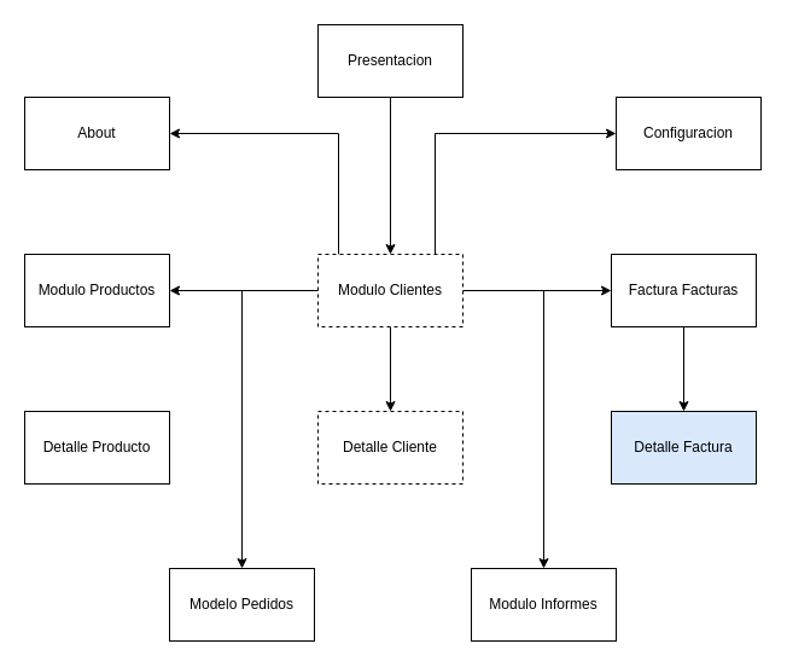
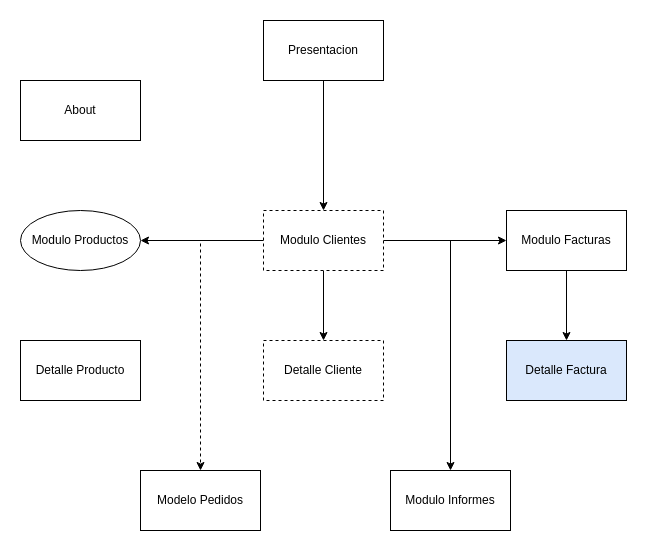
- <mxCell id="5" style="edgeStyle=orthogonalEdgeStyle;rounded=0;orthogonalLoop=1;jettySize=auto;html=1;entryX=1;entryY=0.5;entryDx=0;entryDy=0;" edge="1" parent="1" source="9" target="13"><mxGeometry relative="1" as="geometry"><Array as="points"><mxPoint x="280" y="110" /></Array></mxGeometry></mxCell>
- <mxCell id="4" style="edgeStyle=orthogonalEdgeStyle;rounded=0;orthogonalLoop=1;jettySize=auto;html=1;entryX=0;entryY=0.5;entryDx=0;entryDy=0;" edge="1" parent="1" source="9" target="14"><mxGeometry relative="1" as="geometry"><Array as="points"><mxPoint x="360" y="110" /></Array></mxGeometry></mxCell>
- <mxCell id="14" value="Configuracion" style="rounded=0;whiteSpace=wrap;html=1;" vertex="1" parent="1"><mxGeometry x="510" y="80" width="120" height="60" as="geometry" /></mxCell>
- <mxCell id="12" value="Modulo Productos" style="rounded=0;whiteSpace=wrap;html=1;" vertex="1" parent="1"><mxGeometry x="20" y="210" width="120" height="60" as="geometry" /></mxCell>
+ <mxCell id="12" value="Modulo Productos" style="ellipse;whiteSpace=wrap;html=1;" vertex="1" parent="1"><mxGeometry x="20" y="210" width="120" height="60" as="geometry" /></mxCell>
- <mxCell id="16" value="Factura Facturas" style="rounded=0;whiteSpace=wrap;html=1;" vertex="1" parent="1"><mxGeometry x="506" y="210" width="120" height="60" as="geometry" /></mxCell>
+ <mxCell id="16" value="Modulo Facturas" style="rounded=0;whiteSpace=wrap;html=1;" vertex="1" parent="1"><mxGeometry x="506" y="210" width="120" height="60" as="geometry" /></mxCell>
- <mxCell id="7" style="edgeStyle=orthogonalEdgeStyle;rounded=0;orthogonalLoop=1;jettySize=auto;html=1;" edge="1" parent="1" source="9" target="20"><mxGeometry relative="1" as="geometry"><Array as="points"><mxPoint x="200" y="240" /></Array></mxGeometry></mxCell>
+ <mxCell id="7" style="edgeStyle=orthogonalEdgeStyle;rounded=0;orthogonalLoop=1;jettySize=auto;html=1;dashed=1;" edge="1" parent="1" source="9" target="20"><mxGeometry relative="1" as="geometry"><Array as="points"><mxPoint x="200" y="240" /></Array></mxGeometry></mxCell>
